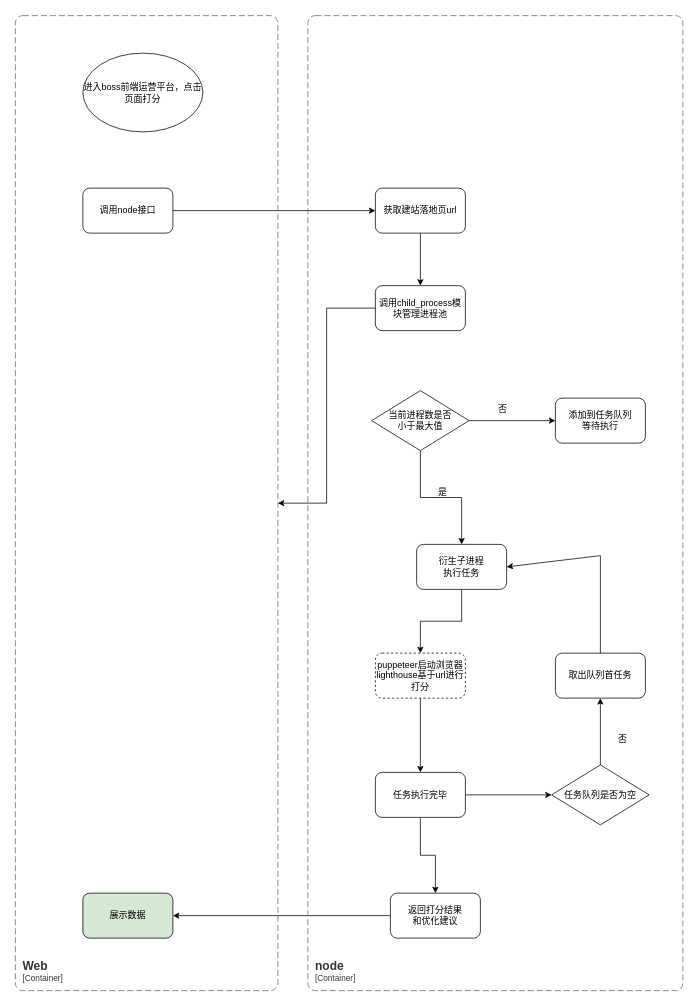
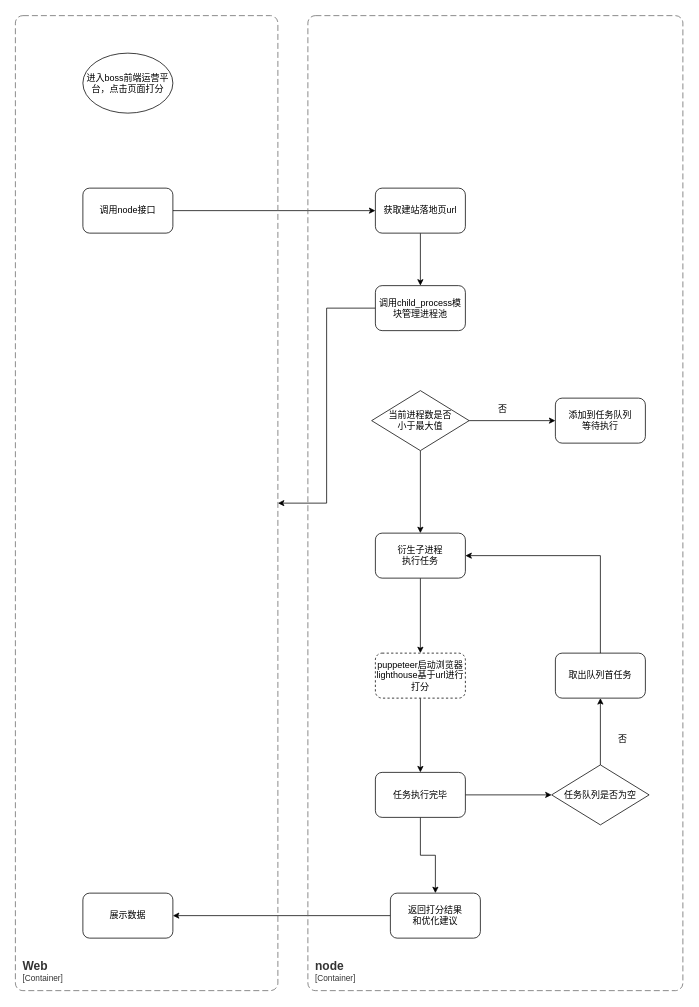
- <mxCell id="2" value="进入boss前端运营平台，点击页面打分" style="ellipse;whiteSpace=wrap;html=1;" vertex="1" parent="1"><mxGeometry x="110" y="70" width="160" height="105" as="geometry" /></mxCell>
+ <mxCell id="2" value="进入boss前端运营平台，点击页面打分" style="ellipse;whiteSpace=wrap;html=1;" vertex="1" parent="1"><mxGeometry x="110" y="70" width="120" height="80" as="geometry" /></mxCell>
- <mxCell id="28" value="是" style="text;html=1;strokeColor=none;fillColor=none;align=center;verticalAlign=middle;whiteSpace=wrap;rounded=0;" vertex="1" parent="1"><mxGeometry x="560" y="640" width="60" height="30" as="geometry" /></mxCell>
- <mxCell id="13" value="衍生子进程&lt;br&gt;执行任务" style="rounded=1;whiteSpace=wrap;html=1;" vertex="1" parent="1"><mxGeometry x="555" y="725" width="120" height="60" as="geometry" /></mxCell>
+ <mxCell id="13" value="衍生子进程&lt;br&gt;执行任务" style="rounded=1;whiteSpace=wrap;html=1;" vertex="1" parent="1"><mxGeometry x="500" y="710" width="120" height="60" as="geometry" /></mxCell>
- <mxCell id="18" value="展示数据" style="rounded=1;whiteSpace=wrap;html=1;fillColor=#d5e8d4;" vertex="1" parent="1"><mxGeometry x="110" y="1190" width="120" height="60" as="geometry" /></mxCell>
+ <mxCell id="18" value="展示数据" style="rounded=1;whiteSpace=wrap;html=1;" vertex="1" parent="1"><mxGeometry x="110" y="1190" width="120" height="60" as="geometry" /></mxCell>
